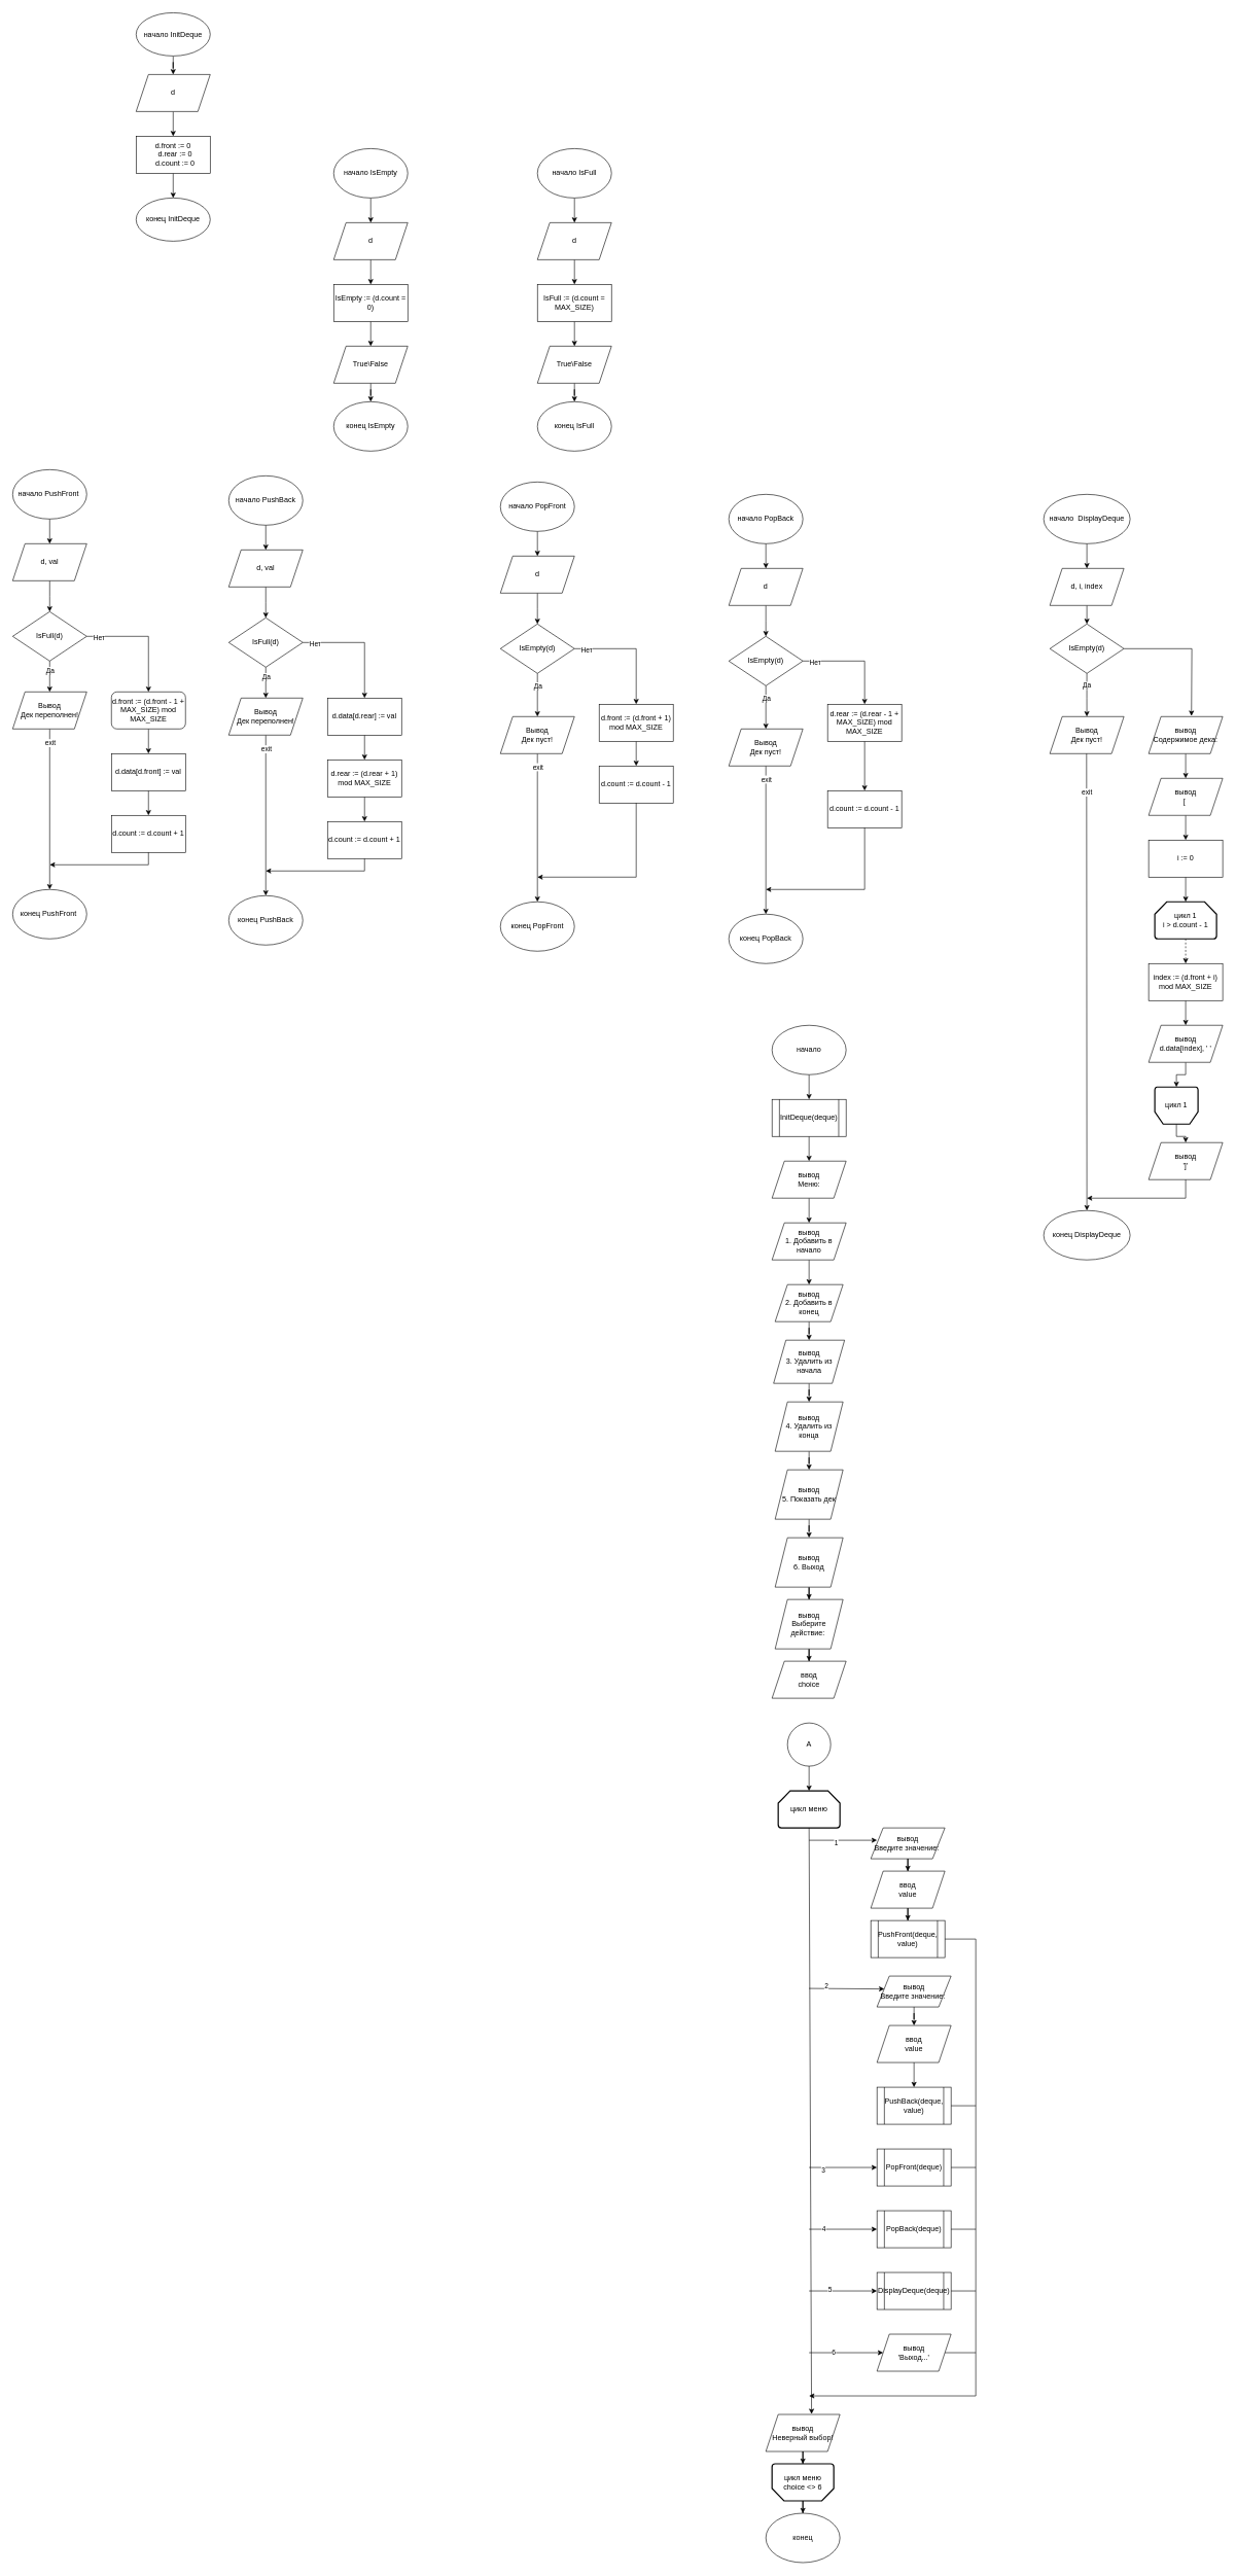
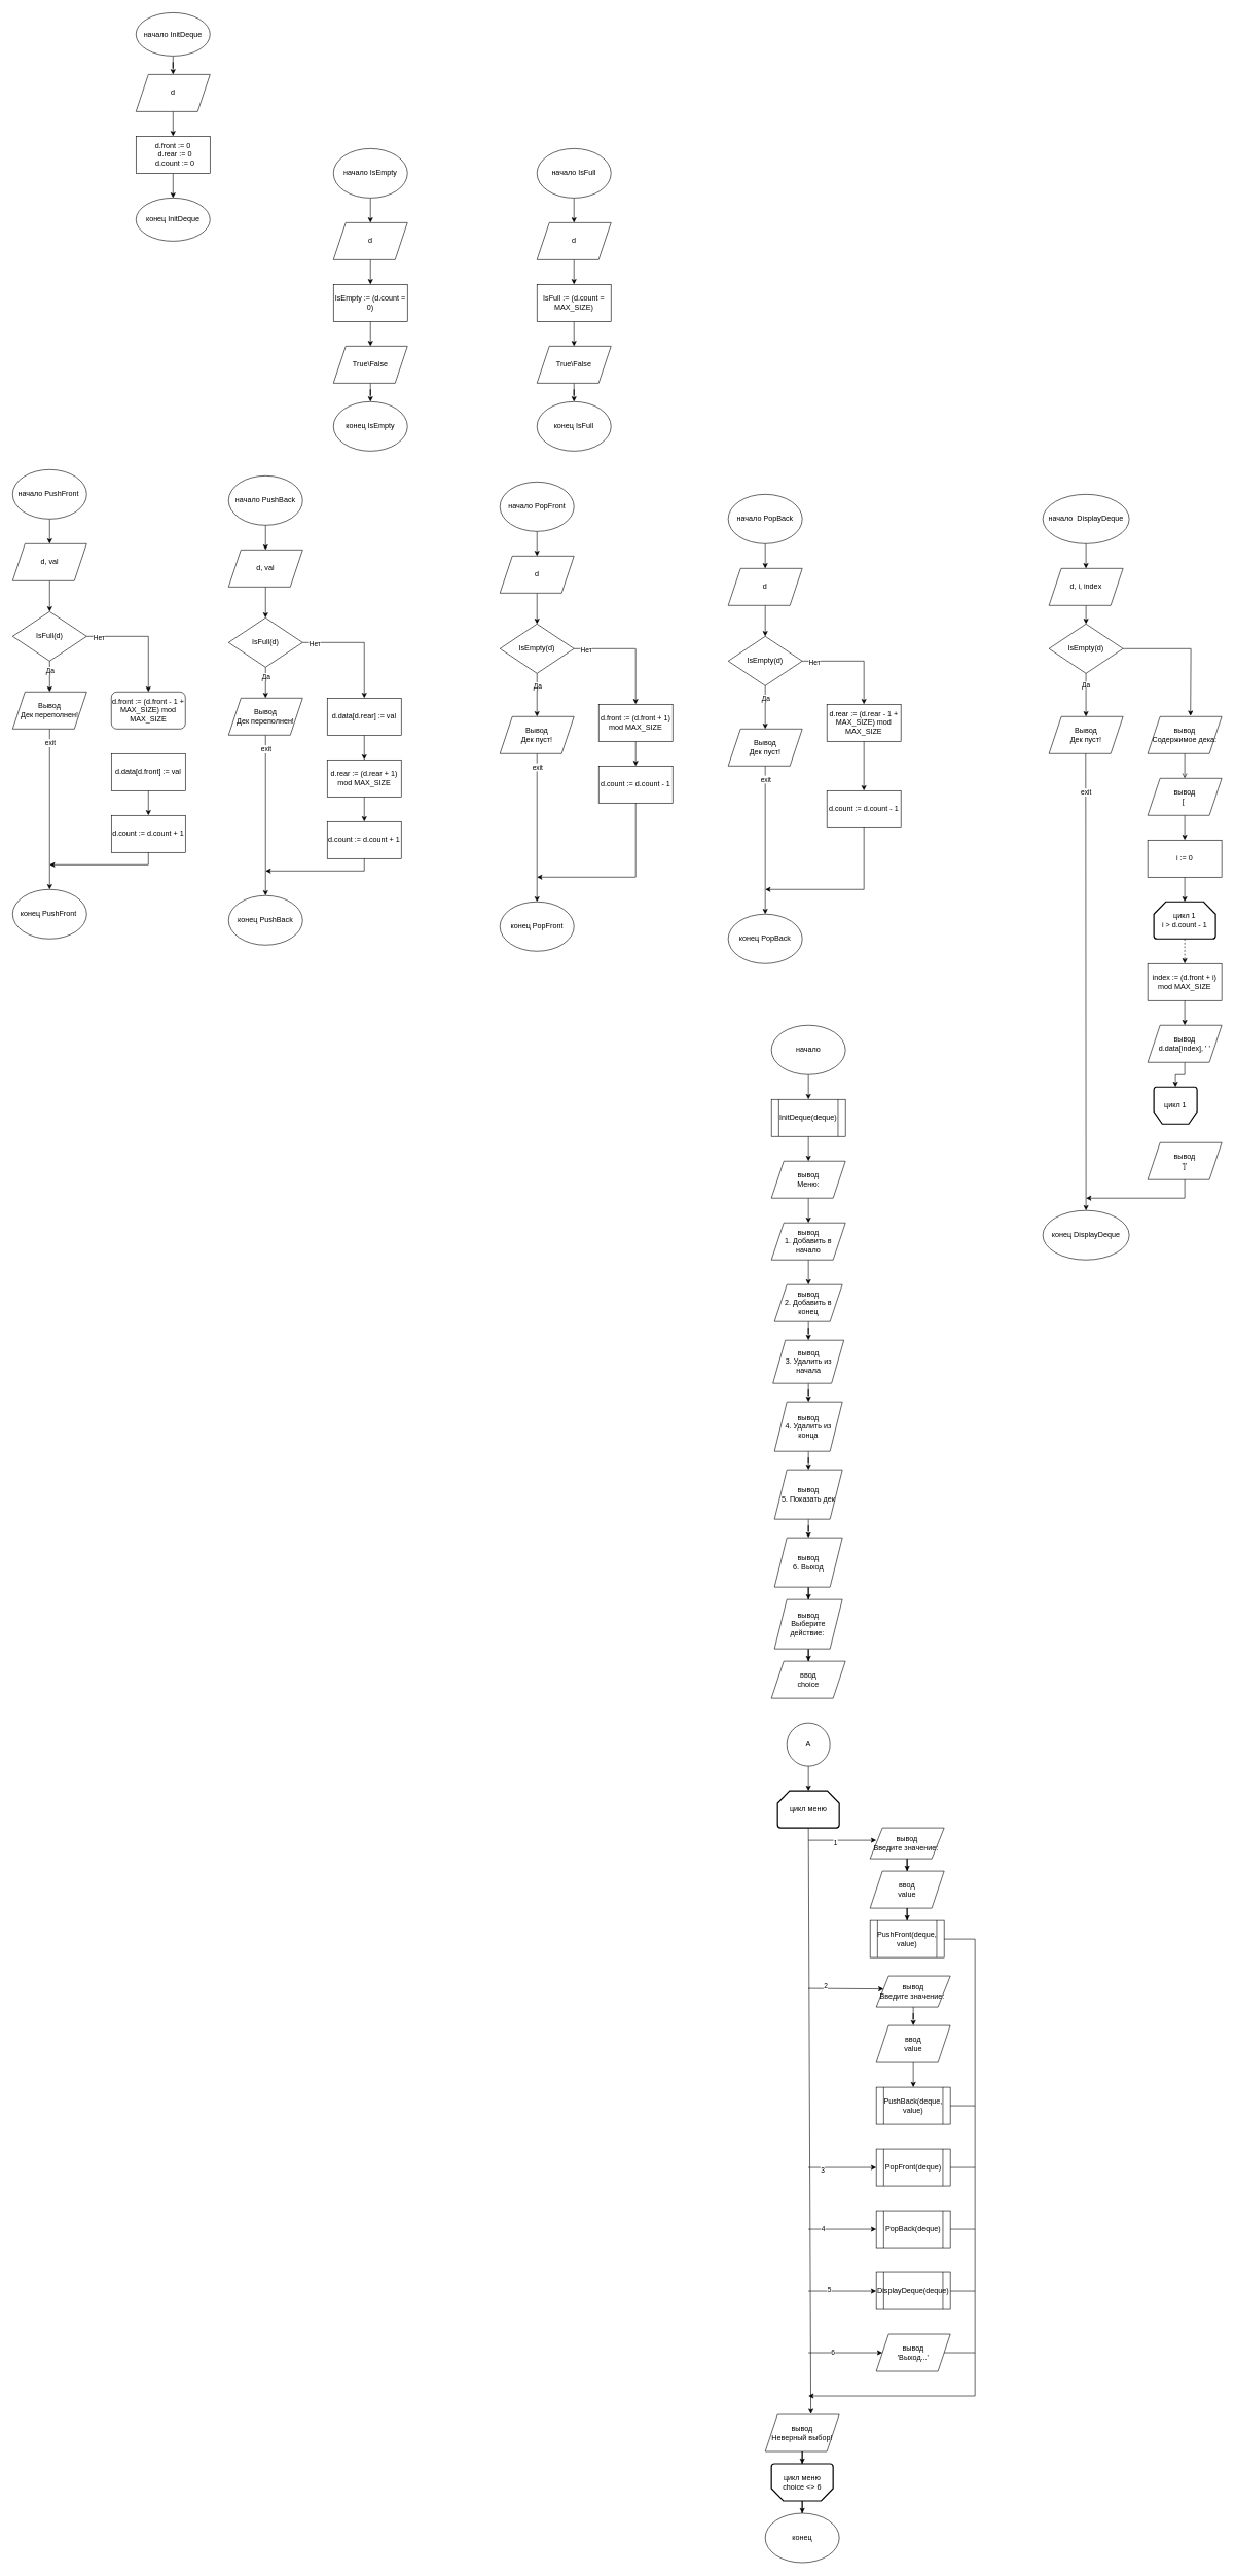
- <mxCell id="37" value="" style="edgeStyle=orthogonalEdgeStyle;rounded=0;orthogonalLoop=1;jettySize=auto;html=1;" edge="1" parent="1" source="38" target="41"><mxGeometry relative="1" as="geometry" /></mxCell>
- <mxCell id="117" value="" style="edgeStyle=orthogonalEdgeStyle;rounded=0;orthogonalLoop=1;jettySize=auto;html=1;" edge="1" parent="1" source="118" target="120"><mxGeometry relative="1" as="geometry" /></mxCell>
+ <mxCell id="117" value="" style="edgeStyle=orthogonalEdgeStyle;rounded=0;orthogonalLoop=1;jettySize=auto;html=1;endArrow=open;" edge="1" parent="1" source="118" target="120"><mxGeometry relative="1" as="geometry" /></mxCell>
- <mxCell id="131" value="" style="edgeStyle=orthogonalEdgeStyle;rounded=0;orthogonalLoop=1;jettySize=auto;html=1;" edge="1" parent="1" source="132" target="133"><mxGeometry relative="1" as="geometry" /></mxCell>
